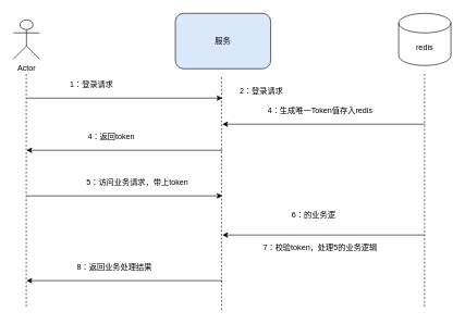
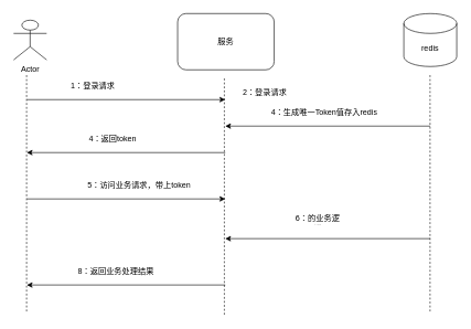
- <mxCell id="2" value="Actor" style="shape=umlActor;verticalLabelPosition=bottom;verticalAlign=top;html=1;outlineConnect=0;" vertex="1" parent="1"><mxGeometry x="20" y="30" width="40" height="60" as="geometry" /></mxCell>
+ <mxCell id="2" value="Actor" style="shape=umlActor;verticalLabelPosition=bottom;verticalAlign=top;html=1;outlineConnect=0;" vertex="1" parent="1"><mxGeometry x="20" y="30" width="50" height="60" as="geometry" /></mxCell>
- <mxCell id="3" value="服务" style="rounded=1;whiteSpace=wrap;html=1;fillColor=#dae8fc;" vertex="1" parent="1"><mxGeometry x="268" y="20" width="146" height="85" as="geometry" /></mxCell>
+ <mxCell id="3" value="服务" style="rounded=1;whiteSpace=wrap;html=1;" vertex="1" parent="1"><mxGeometry x="268" y="20" width="146" height="85" as="geometry" /></mxCell>
- <mxCell id="19" value="7：校验token，处理5的业务逻辑" style="text;html=1;strokeColor=none;fillColor=none;align=center;verticalAlign=middle;whiteSpace=wrap;overflow=hidden;" vertex="1" parent="1"><mxGeometry x="370" y="370" width="240" height="20" as="geometry" /></mxCell>
